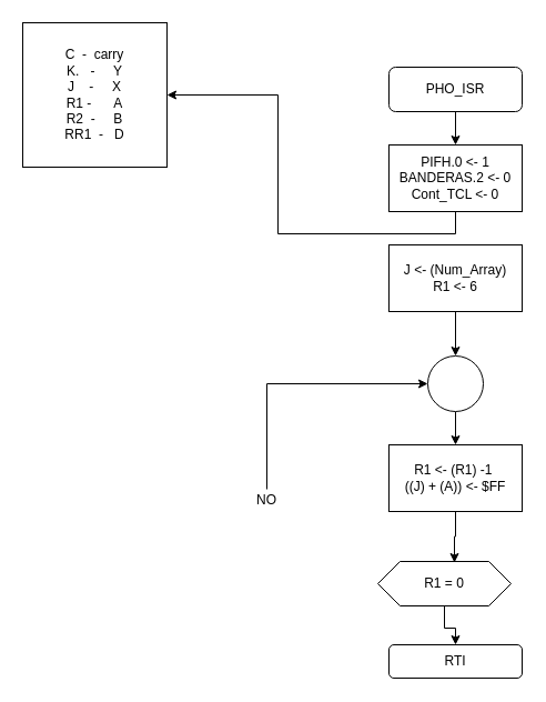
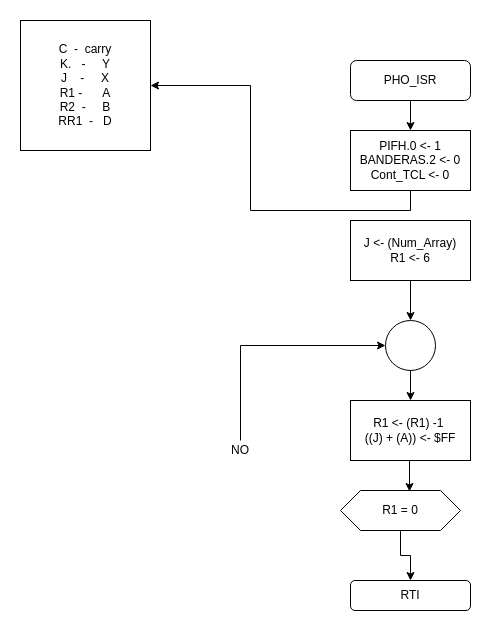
- <mxCell id="13" value="R1 = 0" style="shape=hexagon;perimeter=hexagonPerimeter2;whiteSpace=wrap;html=1;fixedSize=1;" parent="1" vertex="1"><mxGeometry x="340" y="505" width="120" height="40" as="geometry" /></mxCell>
+ <mxCell id="13" value="R1 = 0" style="shape=hexagon;perimeter=hexagonPerimeter2;whiteSpace=wrap;html=1;fixedSize=1;" parent="1" vertex="1"><mxGeometry x="340" y="490" width="120" height="40" as="geometry" /></mxCell>
